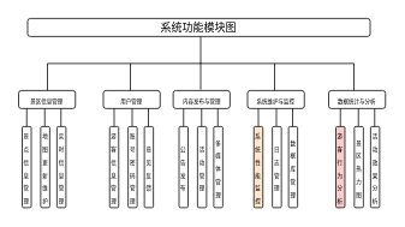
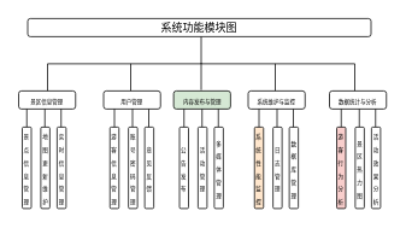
- <mxCell id="13" value="&lt;font style=&quot;font-size: 6px;&quot;&gt;内容发布与管理&lt;/font&gt;" style="rounded=1;whiteSpace=wrap;html=1;" vertex="1" parent="1"><mxGeometry x="191.5" y="100" width="63" height="20" as="geometry" /></mxCell>
+ <mxCell id="13" value="&lt;font style=&quot;font-size: 6px;&quot;&gt;内容发布与管理&lt;/font&gt;" style="rounded=1;whiteSpace=wrap;html=1;fillColor=#d5e8d4;" vertex="1" parent="1"><mxGeometry x="191.5" y="100" width="63" height="20" as="geometry" /></mxCell>
